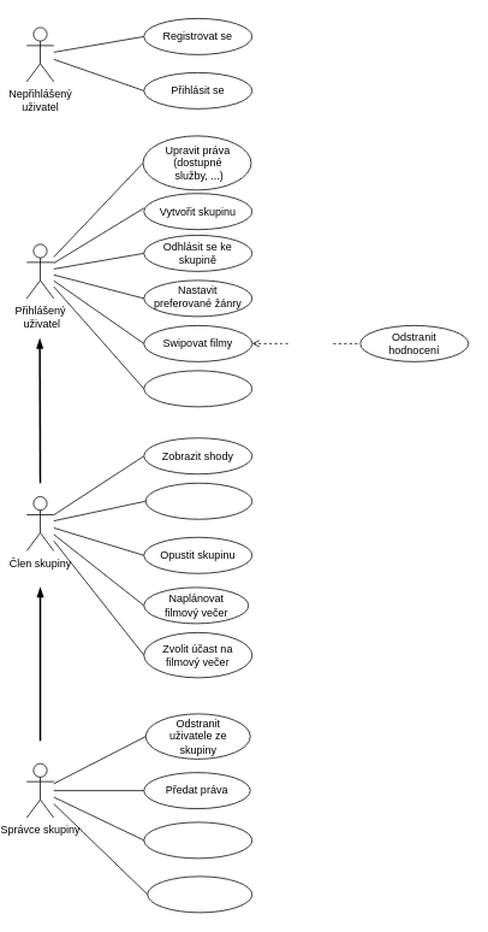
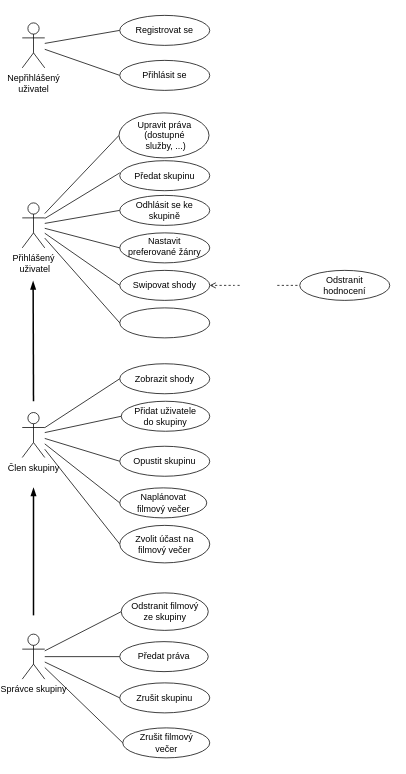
- <mxCell id="74" value="Vytvořit skupinu" style="text;html=1;strokeColor=none;fillColor=none;align=center;verticalAlign=middle;whiteSpace=wrap;rounded=0;" parent="72" vertex="1"><mxGeometry x="10" y="5" width="100" height="30" as="geometry" /></mxCell>
+ <mxCell id="74" value="Předat skupinu" style="text;html=1;strokeColor=none;fillColor=none;align=center;verticalAlign=middle;whiteSpace=wrap;rounded=0;" parent="72" vertex="1"><mxGeometry x="10" y="5" width="100" height="30" as="geometry" /></mxCell>
- <mxCell id="38" value="Swipovat filmy" style="text;html=1;strokeColor=none;fillColor=none;align=center;verticalAlign=middle;whiteSpace=wrap;rounded=0;" parent="36" vertex="1"><mxGeometry x="10" y="5" width="100" height="30" as="geometry" /></mxCell>
+ <mxCell id="38" value="Swipovat shody" style="text;html=1;strokeColor=none;fillColor=none;align=center;verticalAlign=middle;whiteSpace=wrap;rounded=0;" parent="36" vertex="1"><mxGeometry x="10" y="5" width="100" height="30" as="geometry" /></mxCell>
+ <mxCell id="42" value="Přidat uživatele do skupiny" style="text;html=1;strokeColor=none;fillColor=none;align=center;verticalAlign=middle;whiteSpace=wrap;rounded=0;" parent="40" vertex="1"><mxGeometry x="9.833" y="5" width="98.333" height="30" as="geometry" /></mxCell>
- <mxCell id="56" value="Odstranit uživatele ze skupiny" style="text;html=1;strokeColor=none;fillColor=none;align=center;verticalAlign=middle;whiteSpace=wrap;rounded=0;" parent="54" vertex="1"><mxGeometry x="9.66" y="17.5" width="96.67" height="15" as="geometry" /></mxCell>
+ <mxCell id="56" value="Odstranit filmový ze skupiny" style="text;html=1;strokeColor=none;fillColor=none;align=center;verticalAlign=middle;whiteSpace=wrap;rounded=0;" parent="54" vertex="1"><mxGeometry x="9.66" y="17.5" width="96.67" height="15" as="geometry" /></mxCell>
+ <mxCell id="62" value="Zrušit skupinu" style="text;html=1;strokeColor=none;fillColor=none;align=center;verticalAlign=middle;whiteSpace=wrap;rounded=0;" parent="60" vertex="1"><mxGeometry x="10" y="5" width="100" height="30" as="geometry" /></mxCell>
+ <mxCell id="68" value="Zrušit filmový večer" style="text;html=1;strokeColor=none;fillColor=none;align=center;verticalAlign=middle;whiteSpace=wrap;rounded=0;" vertex="1" parent="66"><mxGeometry x="9.667" y="5" width="96.667" height="30" as="geometry" /></mxCell>
